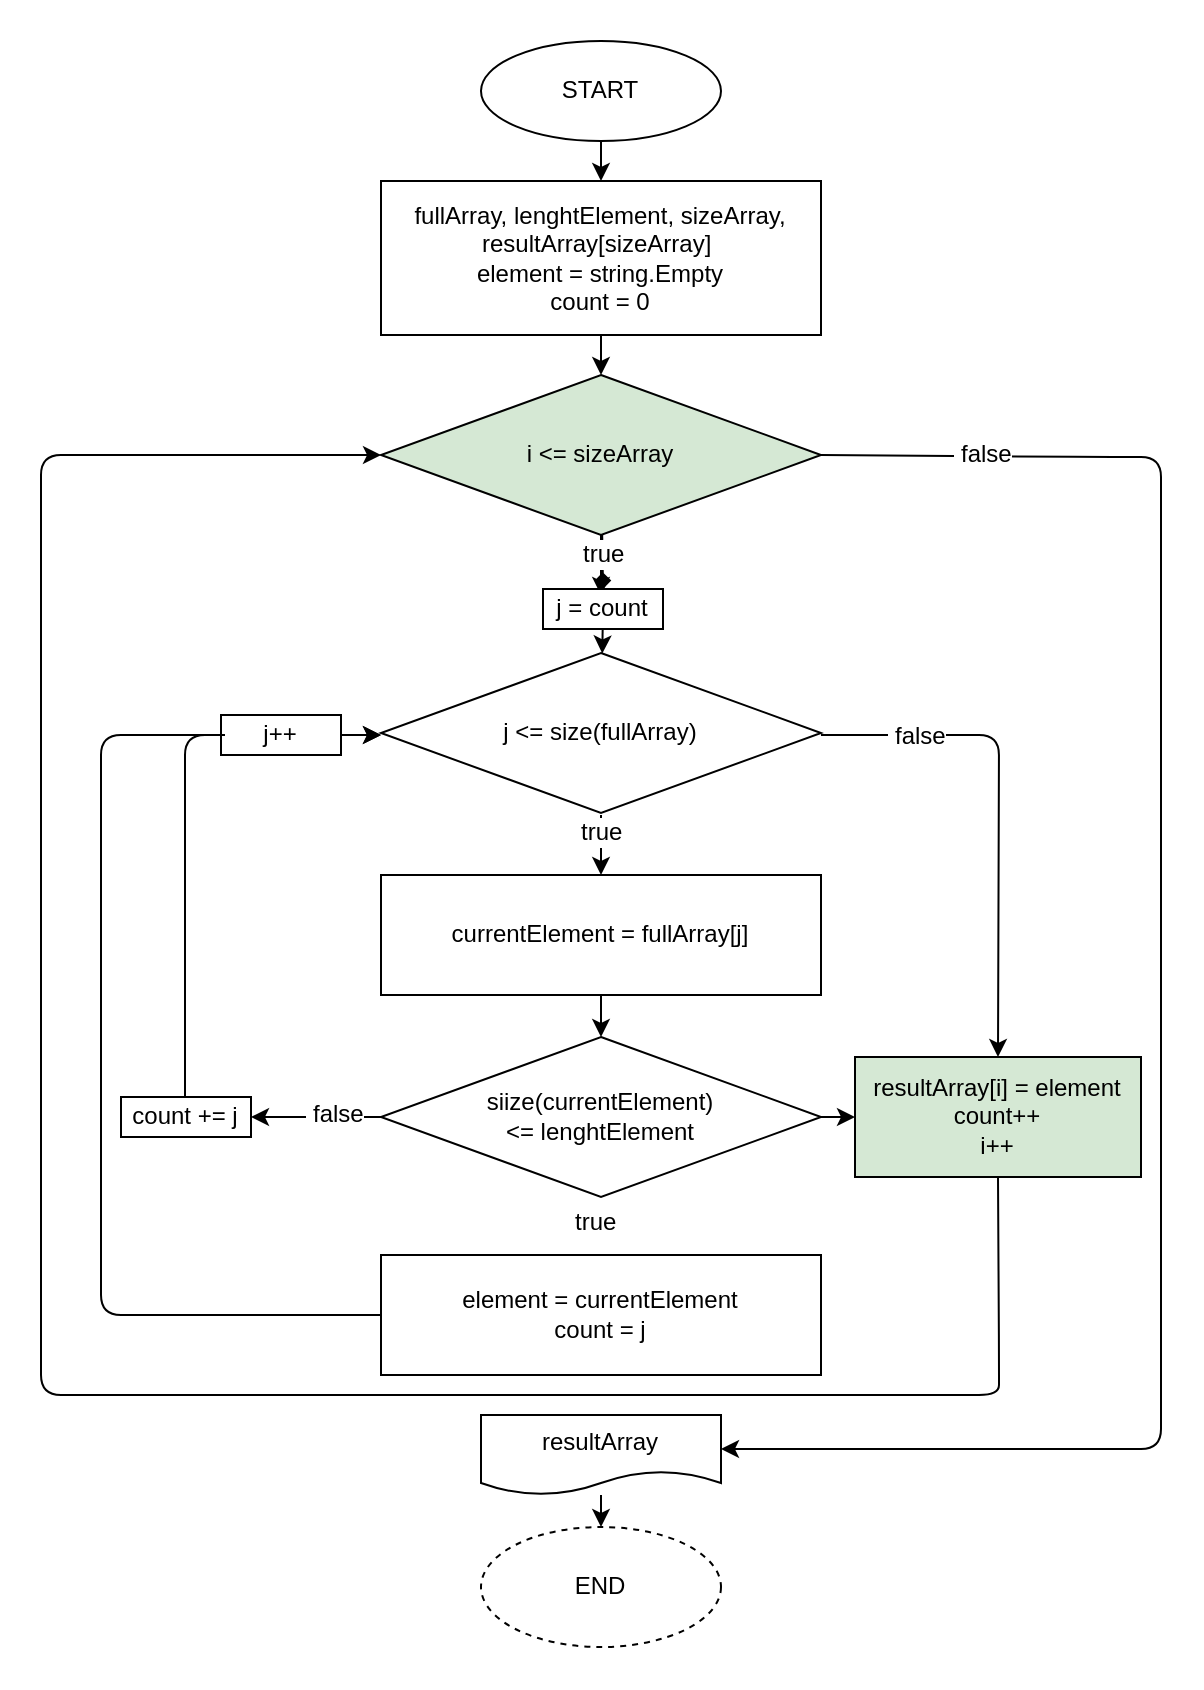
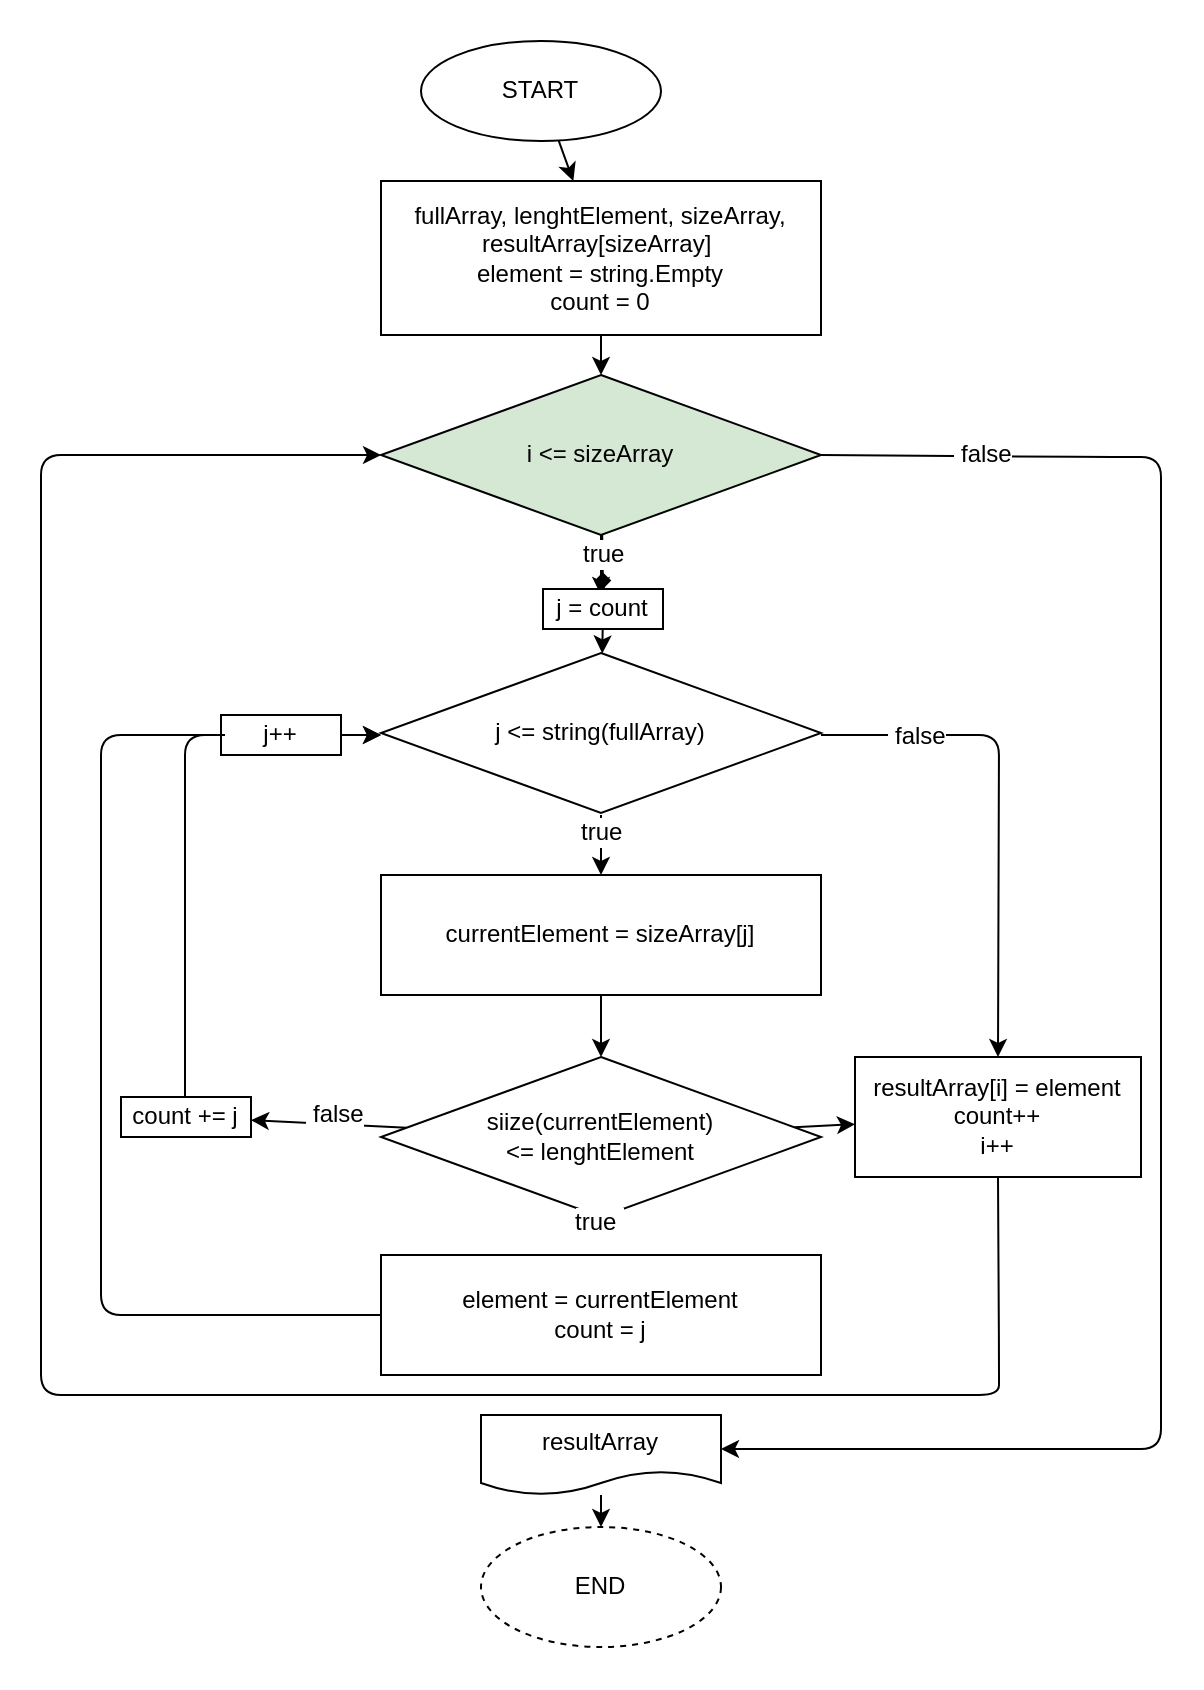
- <mxCell id="3" value="START" style="ellipse;whiteSpace=wrap;html=1;" parent="1" vertex="1"><mxGeometry x="240" y="20" width="120" height="50" as="geometry" /></mxCell>
+ <mxCell id="3" value="START" style="ellipse;whiteSpace=wrap;html=1;" parent="1" vertex="1"><mxGeometry x="210" y="20" width="120" height="50" as="geometry" /></mxCell>
- <mxCell id="20" value="j &amp;lt;= size(fullArray)" style="rhombus;whiteSpace=wrap;html=1;" parent="1" vertex="1"><mxGeometry x="190" y="326" width="220" height="80" as="geometry" /></mxCell>
+ <mxCell id="20" value="j &amp;lt;= string(fullArray)" style="rhombus;whiteSpace=wrap;html=1;" parent="1" vertex="1"><mxGeometry x="190" y="326" width="220" height="80" as="geometry" /></mxCell>
- <mxCell id="23" value="currentElement = fullArray[j]" style="whiteSpace=wrap;html=1;" parent="1" vertex="1"><mxGeometry x="190" y="437" width="220" height="60" as="geometry" /></mxCell>
+ <mxCell id="23" value="currentElement = sizeArray[j]" style="whiteSpace=wrap;html=1;" parent="1" vertex="1"><mxGeometry x="190" y="437" width="220" height="60" as="geometry" /></mxCell>
- <mxCell id="17" value="siize(currentElement) &lt;br&gt;&amp;lt;= lenghtElement" style="rhombus;whiteSpace=wrap;html=1;" parent="1" vertex="1"><mxGeometry x="190" y="518" width="220" height="80" as="geometry" /></mxCell>
+ <mxCell id="17" value="siize(currentElement) &lt;br&gt;&amp;lt;= lenghtElement" style="rhombus;whiteSpace=wrap;html=1;" parent="1" vertex="1"><mxGeometry x="190" y="528" width="220" height="80" as="geometry" /></mxCell>
- <mxCell id="11" value="resultArray[i] = element&lt;br&gt;count++&lt;br&gt;i++" style="whiteSpace=wrap;html=1;fillColor=#d5e8d4;" parent="1" vertex="1"><mxGeometry x="427" y="528" width="143" height="60" as="geometry" /></mxCell>
+ <mxCell id="11" value="resultArray[i] = element&lt;br&gt;count++&lt;br&gt;i++" style="whiteSpace=wrap;html=1;" parent="1" vertex="1"><mxGeometry x="427" y="528" width="143" height="60" as="geometry" /></mxCell>
